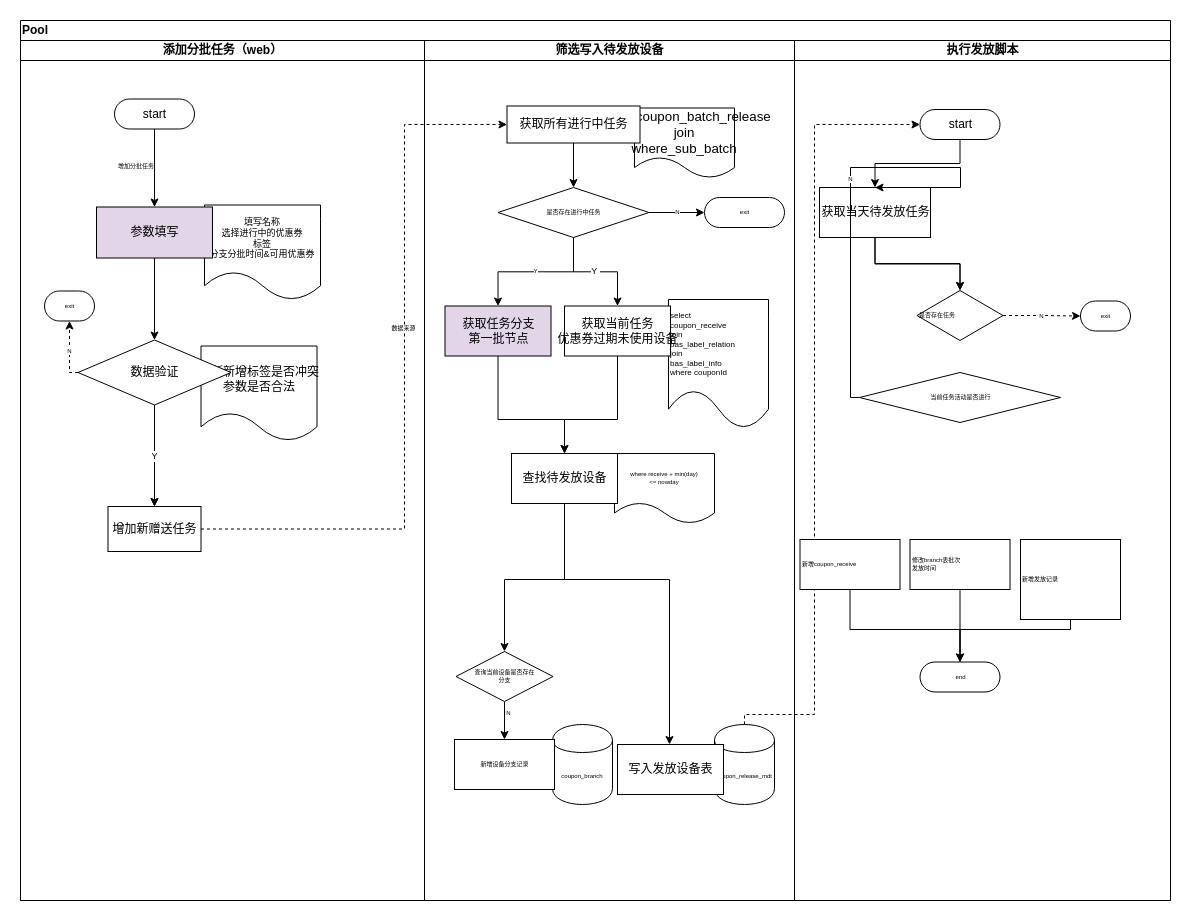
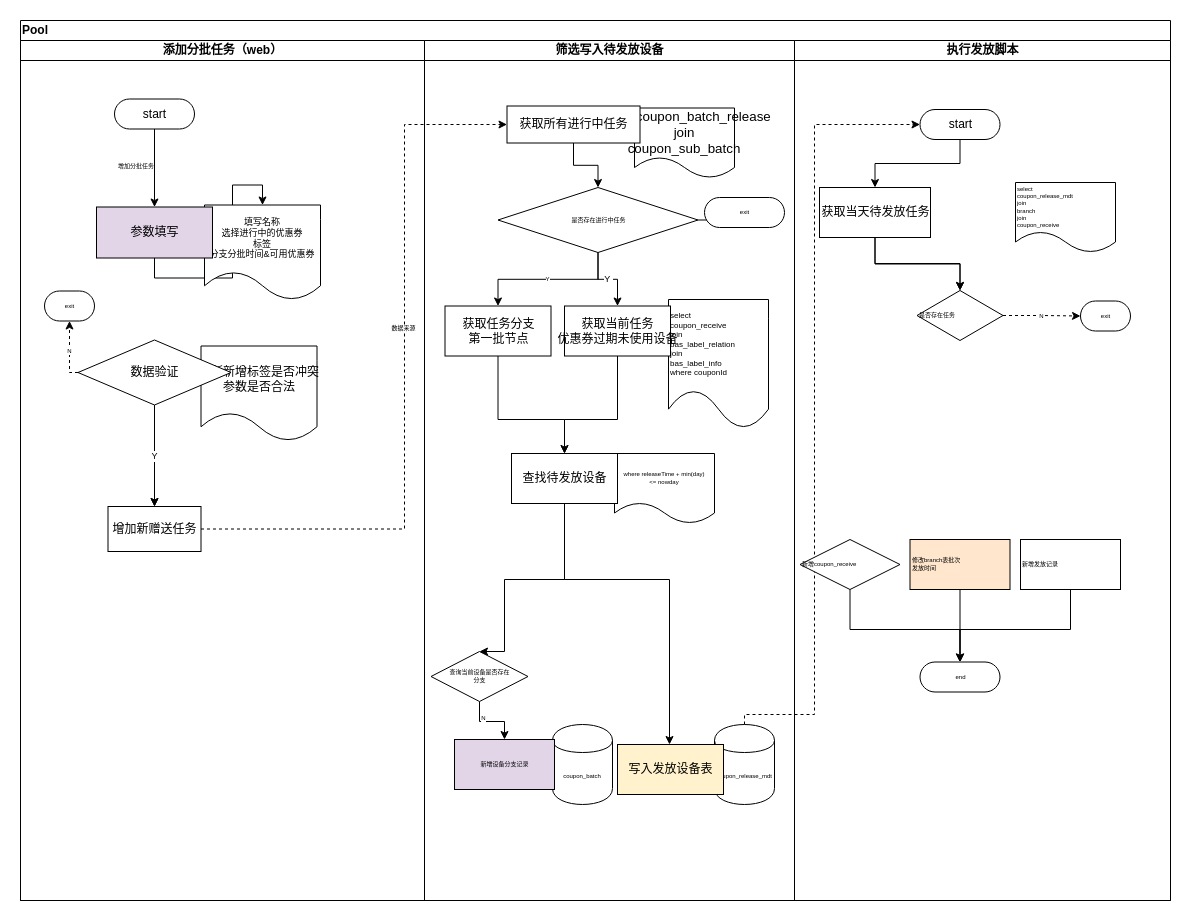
- <mxCell id="32" value="&lt;span style=&quot;font-size: 13.333px&quot;&gt;select&amp;nbsp;coupon_batch_release&lt;/span&gt;&lt;br style=&quot;font-size: 13.333px&quot;&gt;&lt;span style=&quot;font-size: 13.333px&quot;&gt;join&lt;/span&gt;&lt;br style=&quot;font-size: 13.333px&quot;&gt;&lt;span style=&quot;font-size: 13.333px&quot;&gt;where_sub_batch&lt;/span&gt;" style="shape=document;whiteSpace=wrap;html=1;boundedLbl=1;dashed=0;flipH=1;shadow=0;glass=0;fontSize=6;align=center;" vertex="1" parent="19"><mxGeometry x="210" y="67.5" width="100" height="70" as="geometry" /></mxCell>
+ <mxCell id="32" value="&lt;span style=&quot;font-size: 13.333px&quot;&gt;select&amp;nbsp;coupon_batch_release&lt;/span&gt;&lt;br style=&quot;font-size: 13.333px&quot;&gt;&lt;span style=&quot;font-size: 13.333px&quot;&gt;join&lt;/span&gt;&lt;br style=&quot;font-size: 13.333px&quot;&gt;&lt;span style=&quot;font-size: 13.333px&quot;&gt;coupon_sub_batch&lt;/span&gt;" style="shape=document;whiteSpace=wrap;html=1;boundedLbl=1;dashed=0;flipH=1;shadow=0;glass=0;fontSize=6;align=center;" vertex="1" parent="19"><mxGeometry x="210" y="67.5" width="100" height="70" as="geometry" /></mxCell>
- <mxCell id="68" value="N" style="edgeStyle=orthogonalEdgeStyle;rounded=0;orthogonalLoop=1;jettySize=auto;html=1;entryX=0.5;entryY=0;entryDx=0;entryDy=0;startArrow=none;startFill=0;endArrow=classic;endFill=1;strokeColor=#000000;fontSize=6;exitX=0;exitY=0.5;exitDx=0;exitDy=0;" edge="1" parent="51" source="69" target="54"><mxGeometry relative="1" as="geometry"><Array as="points"><mxPoint x="56" y="357" /><mxPoint x="56" y="127" /><mxPoint x="166" y="127" /></Array></mxGeometry></mxCell>
- <mxCell id="25" value="是否存在进行中任务" style="shape=rhombus;html=1;dashed=0;whitespace=wrap;perimeter=rhombusPerimeter;shadow=0;glass=0;fontSize=6;align=center;" vertex="1" parent="19"><mxGeometry x="73.5" y="147" width="151" height="50" as="geometry" /></mxCell>
+ <mxCell id="25" value="是否存在进行中任务" style="shape=rhombus;html=1;dashed=0;whitespace=wrap;perimeter=rhombusPerimeter;shadow=0;glass=0;fontSize=6;align=center;" vertex="1" parent="19"><mxGeometry x="73.5" y="147" width="200" height="65" as="geometry" /></mxCell>
+ <mxCell id="55" value="select&lt;br&gt;&lt;span style=&quot;text-align: center&quot;&gt;coupon_release_mdt&lt;br&gt;&lt;/span&gt;join&lt;br&gt;branch&lt;br&gt;join&lt;br&gt;coupon_receive&amp;nbsp;" style="shape=document;whiteSpace=wrap;html=1;boundedLbl=1;dashed=0;flipH=1;shadow=0;glass=0;fontSize=6;align=left;" vertex="1" parent="51"><mxGeometry x="221" y="142" width="100" height="70" as="geometry" /></mxCell>
- <mxCell id="8" style="edgeStyle=orthogonalEdgeStyle;rounded=0;orthogonalLoop=1;jettySize=auto;html=1;startArrow=none;startFill=0;endArrow=classic;endFill=1;strokeColor=#000000;" edge="1" parent="3" source="13" target="16"><mxGeometry relative="1" as="geometry" /></mxCell>
+ <mxCell id="8" style="edgeStyle=orthogonalEdgeStyle;rounded=0;orthogonalLoop=1;jettySize=auto;html=1;startArrow=none;startFill=0;endArrow=classic;endFill=1;strokeColor=#000000;" edge="1" parent="3" source="13" target="12"><mxGeometry relative="1" as="geometry" /></mxCell>
- <mxCell id="28" value="获取任务分支&lt;br&gt;第一批节点" style="html=1;dashed=0;whitespace=wrap;shadow=0;glass=0;align=center;flipV=1;fillColor=#e1d5e7;" vertex="1" parent="19"><mxGeometry x="20.5" y="265.5" width="106" height="50" as="geometry" /></mxCell>
+ <mxCell id="28" value="获取任务分支&lt;br&gt;第一批节点" style="html=1;dashed=0;whitespace=wrap;shadow=0;glass=0;align=center;flipV=1;" vertex="1" parent="19"><mxGeometry x="20.5" y="265.5" width="106" height="50" as="geometry" /></mxCell>
- <mxCell id="27" style="edgeStyle=orthogonalEdgeStyle;rounded=0;orthogonalLoop=1;jettySize=auto;html=1;entryX=0.5;entryY=0;entryDx=0;entryDy=0;startArrow=none;startFill=0;endArrow=classic;endFill=1;strokeColor=#000000;fontSize=6;" edge="1" parent="19" source="28" target="37"><mxGeometry relative="1" as="geometry"><Array as="points"><mxPoint x="73" y="379" /><mxPoint x="140" y="379" /></Array></mxGeometry></mxCell>
+ <mxCell id="27" style="edgeStyle=orthogonalEdgeStyle;rounded=0;orthogonalLoop=1;jettySize=auto;html=1;entryX=0.5;entryY=0;entryDx=0;entryDy=0;startArrow=none;startFill=0;endArrow=open;endFill=1;strokeColor=#000000;fontSize=6;" edge="1" parent="19" source="28" target="37"><mxGeometry relative="1" as="geometry"><Array as="points"><mxPoint x="73" y="379" /><mxPoint x="140" y="379" /></Array></mxGeometry></mxCell>
- <mxCell id="69" value="当前任务活动是否进行" style="shape=rhombus;html=1;dashed=0;whitespace=wrap;perimeter=rhombusPerimeter;shadow=0;glass=0;fontSize=6;align=center;" vertex="1" parent="51"><mxGeometry x="65" y="332" width="201" height="50" as="geometry" /></mxCell>
- <mxCell id="35" value="where&amp;nbsp;receive + min(day)&lt;br&gt;&amp;lt;= nowday" style="shape=document;whiteSpace=wrap;html=1;boundedLbl=1;dashed=0;flipH=1;shadow=0;glass=0;fontSize=6;align=center;" vertex="1" parent="19"><mxGeometry x="190" y="413" width="100" height="70" as="geometry" /></mxCell>
+ <mxCell id="35" value="where&amp;nbsp;releaseTime + min(day)&lt;br&gt;&amp;lt;= nowday" style="shape=document;whiteSpace=wrap;html=1;boundedLbl=1;dashed=0;flipH=1;shadow=0;glass=0;fontSize=6;align=center;" vertex="1" parent="19"><mxGeometry x="190" y="413" width="100" height="70" as="geometry" /></mxCell>
- <mxCell id="57" value="新增coupon_receive" style="html=1;dashed=0;whitespace=wrap;shadow=0;glass=0;fontSize=6;align=left;" vertex="1" parent="51"><mxGeometry x="5.5" y="499" width="100" height="50" as="geometry" /></mxCell>
+ <mxCell id="57" value="新增coupon_receive" style="rhombus;html=1;dashed=0;whitespace=wrap;shadow=0;glass=0;fontSize=6;align=left;" vertex="1" parent="51"><mxGeometry x="5.5" y="499" width="100" height="50" as="geometry" /></mxCell>
- <mxCell id="59" value="修改branch表批次&lt;br&gt;发放时间" style="html=1;dashed=0;whitespace=wrap;shadow=0;glass=0;fontSize=6;align=left;" vertex="1" parent="51"><mxGeometry x="115.5" y="499" width="100" height="50" as="geometry" /></mxCell>
+ <mxCell id="59" value="修改branch表批次&lt;br&gt;发放时间" style="html=1;dashed=0;whitespace=wrap;shadow=0;glass=0;fontSize=6;align=left;fillColor=#ffe6cc;" vertex="1" parent="51"><mxGeometry x="115.5" y="499" width="100" height="50" as="geometry" /></mxCell>
- <mxCell id="61" value="新增发放记录" style="html=1;dashed=0;whitespace=wrap;shadow=0;glass=0;fontSize=6;align=left;" vertex="1" parent="51"><mxGeometry x="226" y="499" width="100" height="80" as="geometry" /></mxCell>
+ <mxCell id="61" value="新增发放记录" style="html=1;dashed=0;whitespace=wrap;shadow=0;glass=0;fontSize=6;align=left;" vertex="1" parent="51"><mxGeometry x="226" y="499" width="100" height="50" as="geometry" /></mxCell>
- <mxCell id="56" style="edgeStyle=orthogonalEdgeStyle;rounded=0;orthogonalLoop=1;jettySize=auto;html=1;entryX=0.5;entryY=0.5;entryDx=0;entryDy=-15;entryPerimeter=0;startArrow=none;startFill=0;endArrow=classic;endFill=1;strokeColor=#000000;fontSize=6;" edge="1" parent="51" source="57" target="62"><mxGeometry relative="1" as="geometry"><Array as="points"><mxPoint x="56" y="589" /><mxPoint x="166" y="589" /></Array></mxGeometry></mxCell>
+ <mxCell id="56" style="edgeStyle=orthogonalEdgeStyle;rounded=0;orthogonalLoop=1;jettySize=auto;html=1;entryX=0.5;entryY=0.5;entryDx=0;entryDy=-15;entryPerimeter=0;startArrow=none;startFill=0;endArrow=open;endFill=1;strokeColor=#000000;fontSize=6;" edge="1" parent="51" source="57" target="62"><mxGeometry relative="1" as="geometry"><Array as="points"><mxPoint x="56" y="589" /><mxPoint x="166" y="589" /></Array></mxGeometry></mxCell>
- <mxCell id="58" style="edgeStyle=orthogonalEdgeStyle;rounded=0;orthogonalLoop=1;jettySize=auto;html=1;startArrow=none;startFill=0;endArrow=none;endFill=1;strokeColor=#000000;fontSize=6;" edge="1" parent="51" source="59" target="62"><mxGeometry relative="1" as="geometry"><Array as="points"><mxPoint x="166" y="609" /><mxPoint x="166" y="609" /></Array></mxGeometry></mxCell>
+ <mxCell id="58" style="edgeStyle=orthogonalEdgeStyle;rounded=0;orthogonalLoop=1;jettySize=auto;html=1;startArrow=none;startFill=0;endArrow=classic;endFill=1;strokeColor=#000000;fontSize=6;" edge="1" parent="51" source="59" target="62"><mxGeometry relative="1" as="geometry"><Array as="points"><mxPoint x="166" y="609" /><mxPoint x="166" y="609" /></Array></mxGeometry></mxCell>
- <mxCell id="41" value="查询当前设备是否存在&lt;br&gt;分支" style="shape=rhombus;html=1;dashed=0;whitespace=wrap;perimeter=rhombusPerimeter;shadow=0;glass=0;fontSize=6;align=center;" vertex="1" parent="19"><mxGeometry x="31.5" y="611" width="97" height="50" as="geometry" /></mxCell>
+ <mxCell id="41" value="查询当前设备是否存在&lt;br&gt;分支" style="shape=rhombus;html=1;dashed=0;whitespace=wrap;perimeter=rhombusPerimeter;shadow=0;glass=0;fontSize=6;align=center;" vertex="1" parent="19"><mxGeometry x="6.5" y="611" width="97" height="50" as="geometry" /></mxCell>
- <mxCell id="44" value="新增设备分支记录" style="html=1;dashed=0;whitespace=wrap;shadow=0;glass=0;fontSize=6;align=center;" vertex="1" parent="42"><mxGeometry y="15" width="100" height="50" as="geometry" /></mxCell>
+ <mxCell id="44" value="新增设备分支记录" style="html=1;dashed=0;whitespace=wrap;shadow=0;glass=0;fontSize=6;align=center;fillColor=#e1d5e7;" vertex="1" parent="42"><mxGeometry y="15" width="100" height="50" as="geometry" /></mxCell>
- <mxCell id="47" value="写入发放设备表" style="html=1;dashed=0;whitespace=wrap;shadow=0;glass=0;align=center;flipV=1;" vertex="1" parent="45"><mxGeometry y="20" width="106" height="50" as="geometry" /></mxCell>
+ <mxCell id="47" value="写入发放设备表" style="html=1;dashed=0;whitespace=wrap;shadow=0;glass=0;align=center;flipV=1;fillColor=#fff2cc;" vertex="1" parent="45"><mxGeometry y="20" width="106" height="50" as="geometry" /></mxCell>
- <mxCell id="43" value="coupon_branch" style="shape=cylinder;whiteSpace=wrap;html=1;boundedLbl=1;backgroundOutline=1;shadow=0;glass=0;fontSize=6;align=center;" vertex="1" parent="42"><mxGeometry x="98" width="60" height="80" as="geometry" /></mxCell>
+ <mxCell id="43" value="coupon_batch" style="shape=cylinder;whiteSpace=wrap;html=1;boundedLbl=1;backgroundOutline=1;shadow=0;glass=0;fontSize=6;align=center;" vertex="1" parent="42"><mxGeometry x="98" width="60" height="80" as="geometry" /></mxCell>
